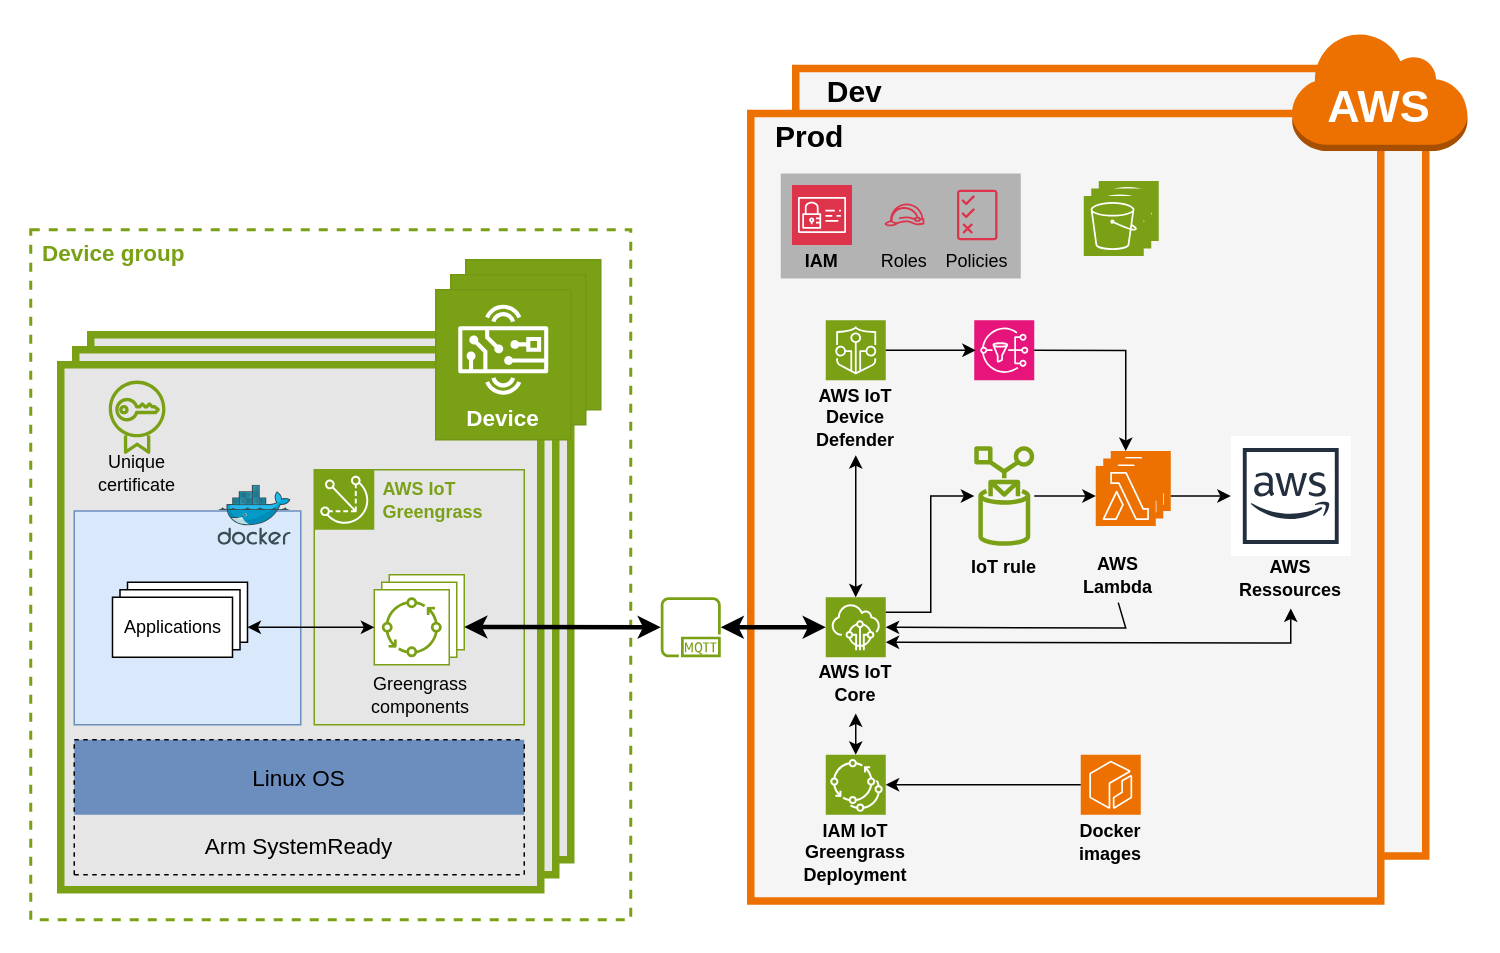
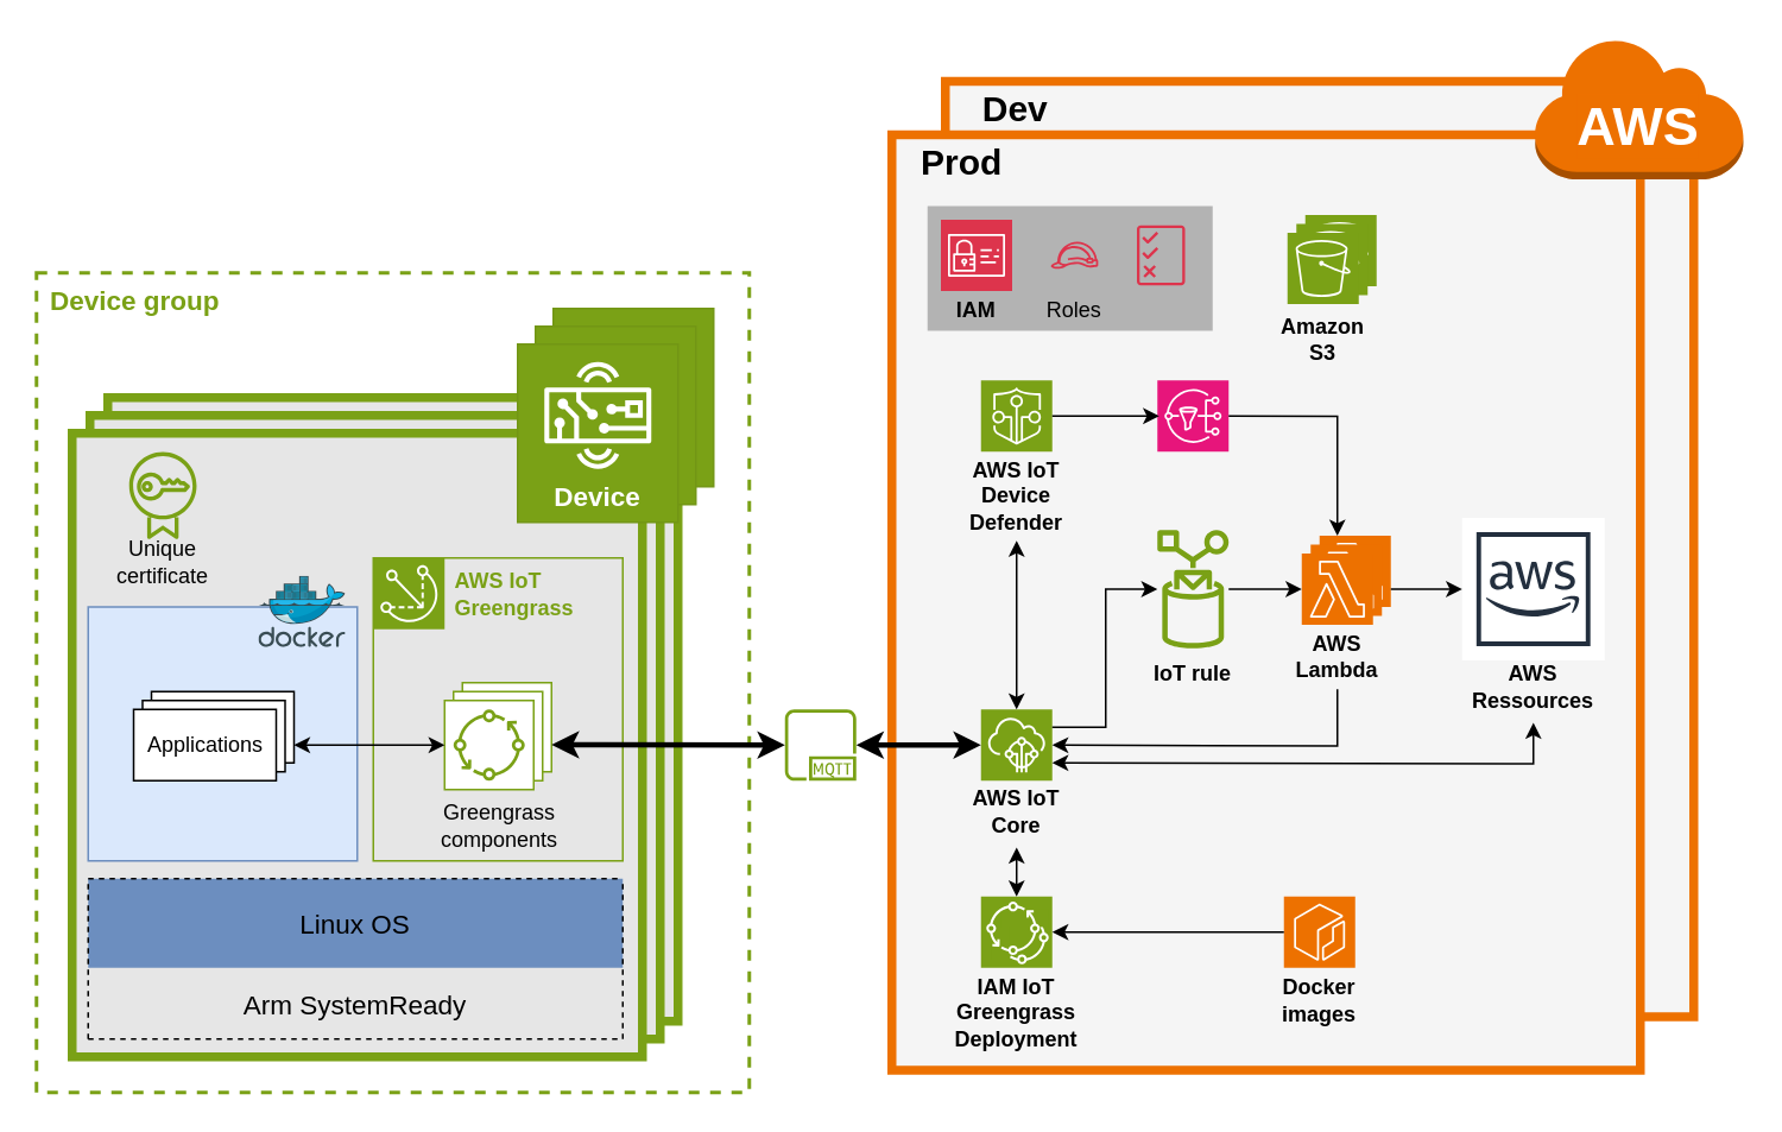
- <mxCell id="131" value="Policies" style="text;html=1;strokeColor=none;fillColor=none;align=center;verticalAlign=middle;whiteSpace=wrap;rounded=0;fontStyle=0" parent="1" vertex="1"><mxGeometry x="632" y="162.62" width="38" height="22.38" as="geometry" /></mxCell>
+ <mxCell id="132" value="Amazon S3" style="text;html=1;strokeColor=none;fillColor=none;align=center;verticalAlign=middle;whiteSpace=wrap;rounded=0;fontStyle=1" parent="1" vertex="1"><mxGeometry x="712" y="170" width="60" height="40" as="geometry" /></mxCell>
- <mxCell id="135" value="AWS Lambda" style="text;html=1;strokeColor=none;fillColor=none;align=center;verticalAlign=middle;whiteSpace=wrap;rounded=0;fontStyle=1" parent="1" vertex="1"><mxGeometry x="715" y="365" width="60" height="36.09" as="geometry" /></mxCell>
+ <mxCell id="135" value="AWS Lambda" style="text;html=1;strokeColor=none;fillColor=none;align=center;verticalAlign=middle;whiteSpace=wrap;rounded=0;fontStyle=1" parent="1" vertex="1"><mxGeometry x="720" y="350" width="60" height="36.09" as="geometry" /></mxCell>
